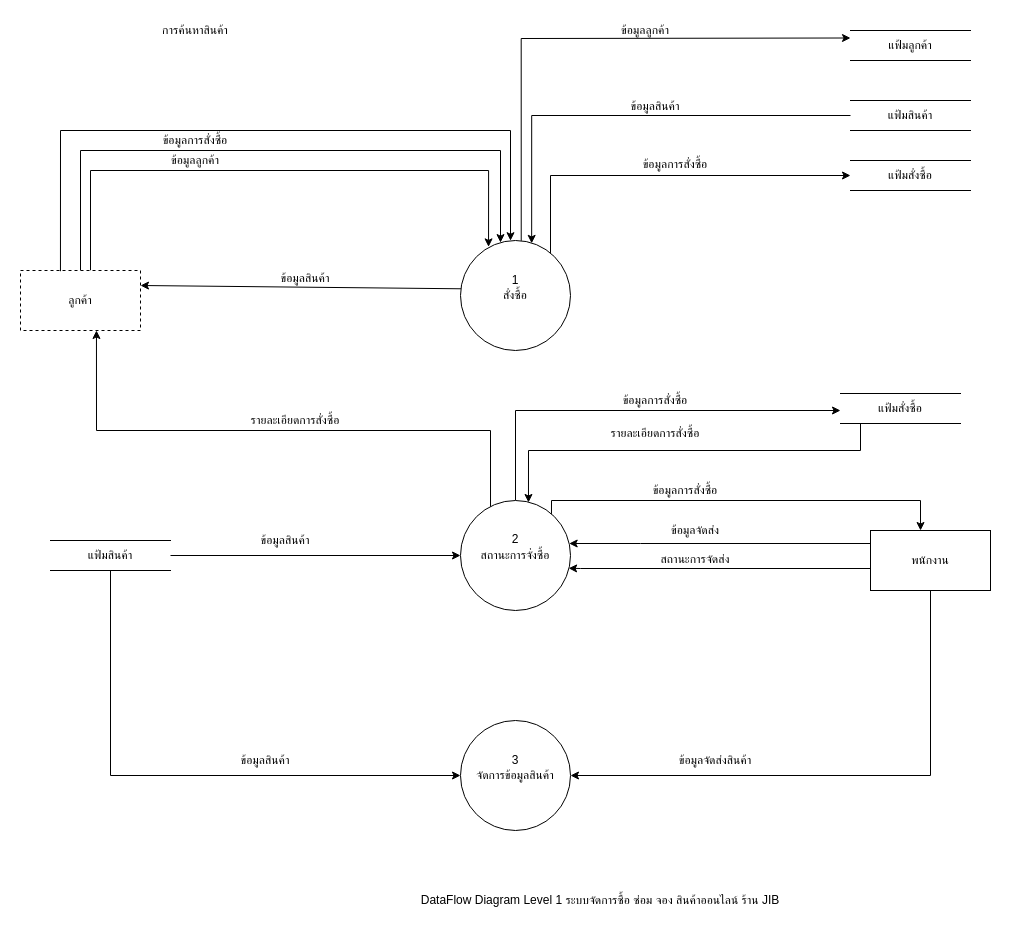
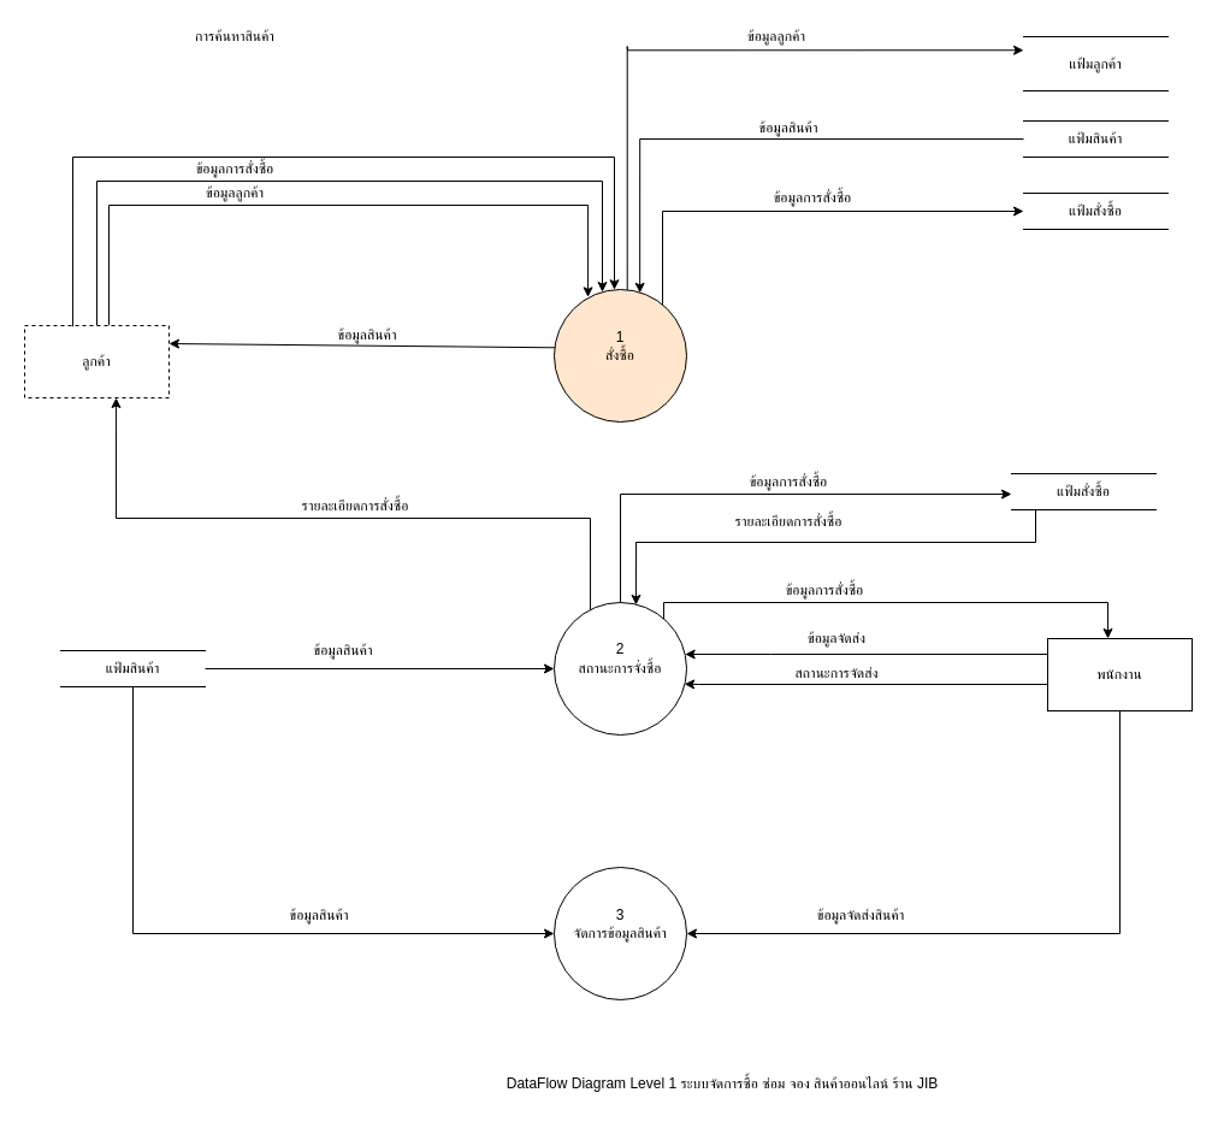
- <mxCell id="17" value="แฟ้มลูกค้า" style="shape=partialRectangle;whiteSpace=wrap;html=1;left=0;right=0;fillColor=none;" parent="1" vertex="1"><mxGeometry x="850" y="30" width="120" height="30" as="geometry" /></mxCell>
+ <mxCell id="17" value="แฟ้มลูกค้า" style="shape=partialRectangle;whiteSpace=wrap;html=1;left=0;right=0;fillColor=none;" parent="1" vertex="1"><mxGeometry x="850" y="30" width="120" height="45" as="geometry" /></mxCell>
- <mxCell id="9" value="สั่งซื้อ" style="ellipse;whiteSpace=wrap;html=1;aspect=fixed;" parent="1" vertex="1"><mxGeometry x="460" y="240" width="110" height="110" as="geometry" /></mxCell>
+ <mxCell id="9" value="สั่งซื้อ" style="ellipse;whiteSpace=wrap;html=1;aspect=fixed;fillColor=#ffe6cc;" parent="1" vertex="1"><mxGeometry x="460" y="240" width="110" height="110" as="geometry" /></mxCell>
